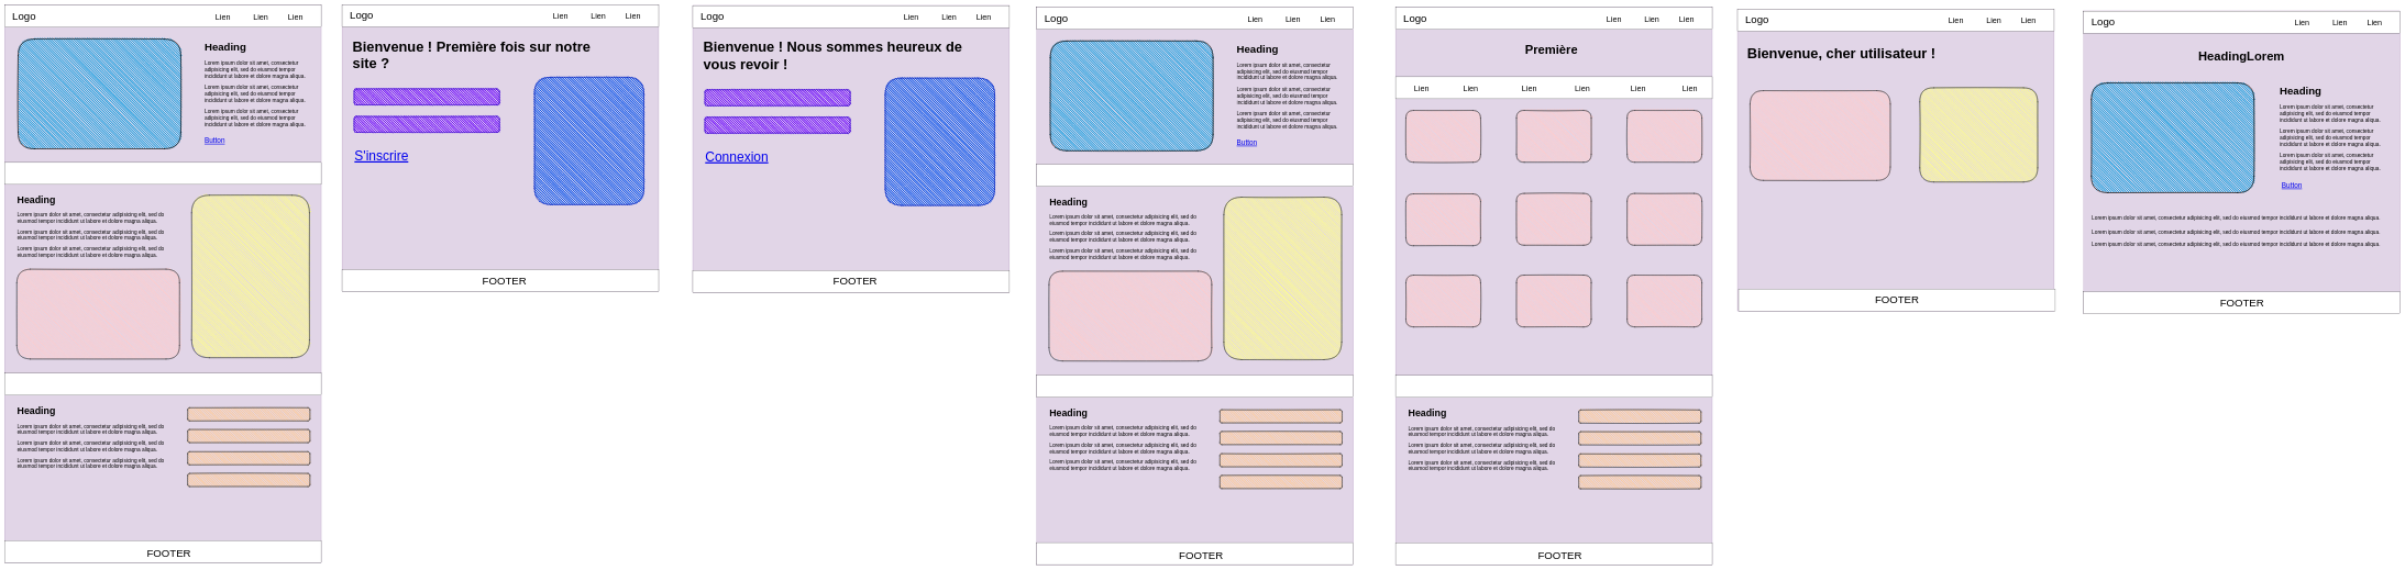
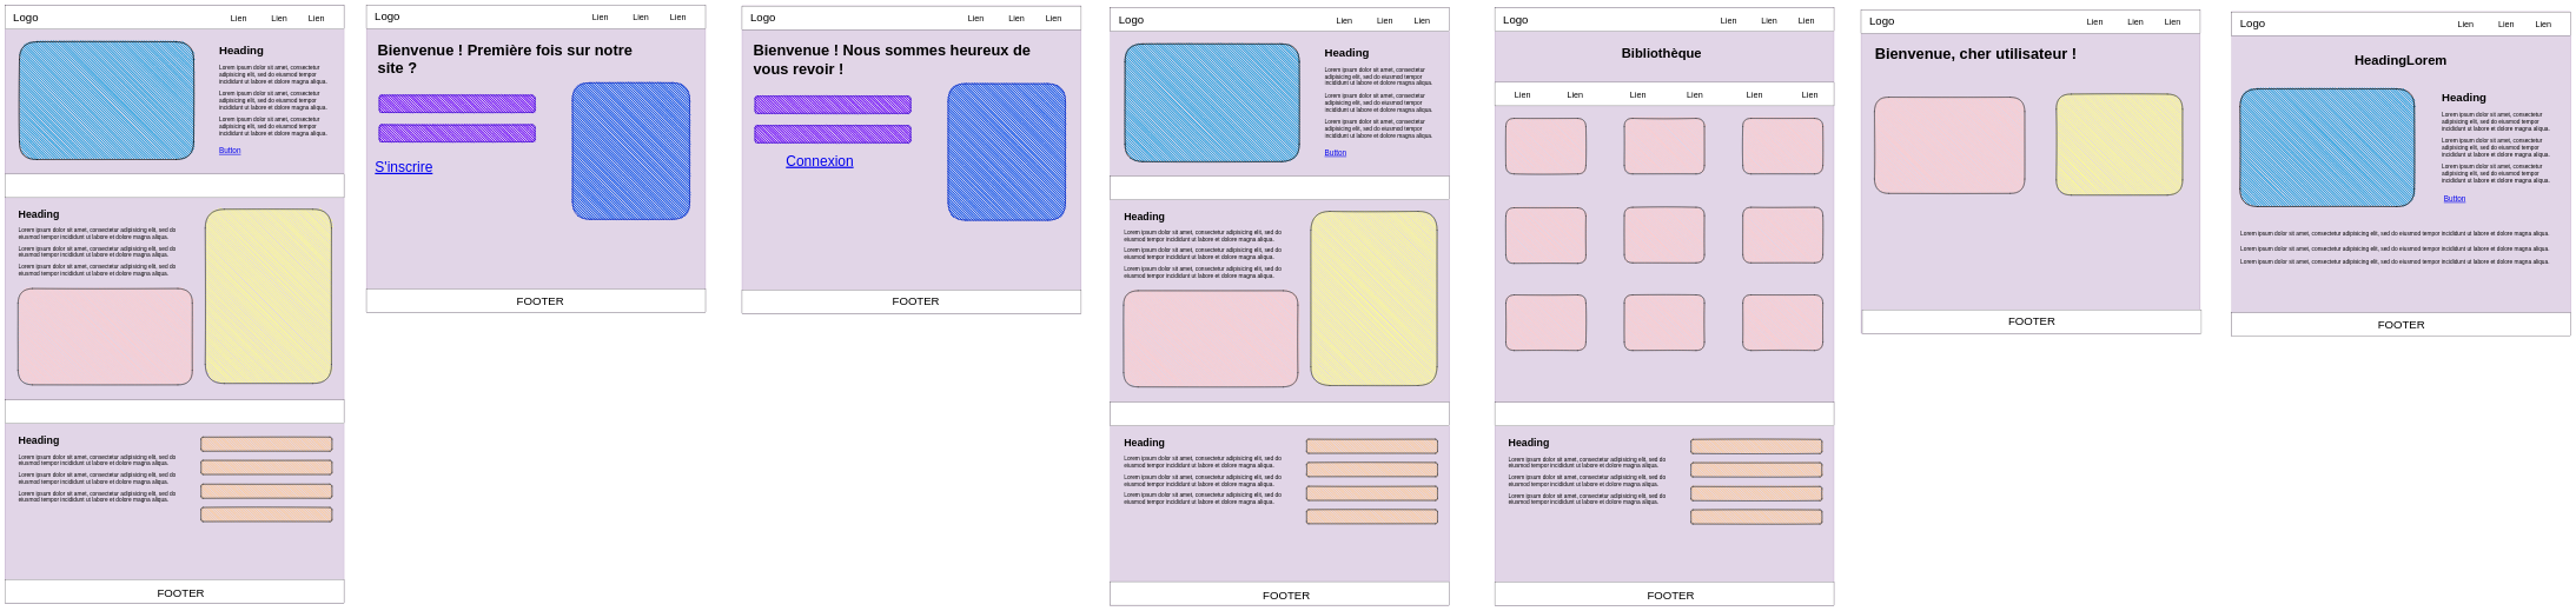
- <mxCell id="99" value="&lt;h1 style=&quot;margin-top: 0px;&quot;&gt;Première&lt;/h1&gt;" style="text;html=1;whiteSpace=wrap;overflow=hidden;rounded=0;fontSize=28;container=0;align=center;" vertex="1" parent="92"><mxGeometry x="464" y="155" width="489" height="100" as="geometry" /></mxCell>
+ <mxCell id="99" value="&lt;h1 style=&quot;margin-top: 0px;&quot;&gt;Bibliothèque&lt;/h1&gt;" style="text;html=1;whiteSpace=wrap;overflow=hidden;rounded=0;fontSize=28;container=0;align=center;" vertex="1" parent="92"><mxGeometry x="464" y="155" width="489" height="100" as="geometry" /></mxCell>
- <mxCell id="142" value="&lt;h1 style=&quot;margin-top: 0px;&quot;&gt;Bienvenue, cher utilisateur !&lt;/h1&gt;" style="text;html=1;whiteSpace=wrap;overflow=hidden;rounded=0;fontSize=32;container=0;align=left;" vertex="1" parent="128"><mxGeometry x="42" y="159" width="1026" height="100" as="geometry" /></mxCell>
+ <mxCell id="142" value="&lt;h1 style=&quot;margin-top: 0px;&quot;&gt;Bienvenue, cher utilisateur !&lt;/h1&gt;" style="text;html=1;whiteSpace=wrap;overflow=hidden;rounded=0;fontSize=32;container=0;align=left;" vertex="1" parent="128"><mxGeometry x="57" y="144" width="1026" height="100" as="geometry" /></mxCell>
- <mxCell id="51" value="S'inscrire" style="text;html=1;strokeColor=none;fillColor=none;whiteSpace=wrap;align=left;verticalAlign=middle;fontColor=#0000EE;fontStyle=4;fontSize=60;container=0;" vertex="1" parent="47"><mxGeometry x="55" y="635" width="460" height="110" as="geometry" /></mxCell>
+ <mxCell id="51" value="S'inscrire" style="text;html=1;strokeColor=none;fillColor=none;whiteSpace=wrap;align=left;verticalAlign=middle;fontColor=#0000EE;fontStyle=4;fontSize=60;container=0;" vertex="1" parent="47"><mxGeometry x="35" y="635" width="460" height="110" as="geometry" /></mxCell>
- <mxCell id="32" value="Connexion" style="text;html=1;strokeColor=none;fillColor=none;whiteSpace=wrap;align=left;verticalAlign=middle;fontColor=#0000EE;fontStyle=4;fontSize=60;container=0;" vertex="1" parent="28"><mxGeometry x="55" y="635" width="460" height="110" as="geometry" /></mxCell>
+ <mxCell id="32" value="Connexion" style="text;html=1;strokeColor=none;fillColor=none;whiteSpace=wrap;align=left;verticalAlign=middle;fontColor=#0000EE;fontStyle=4;fontSize=60;container=0;" vertex="1" parent="28"><mxGeometry x="185" y="605" width="460" height="110" as="geometry" /></mxCell>
